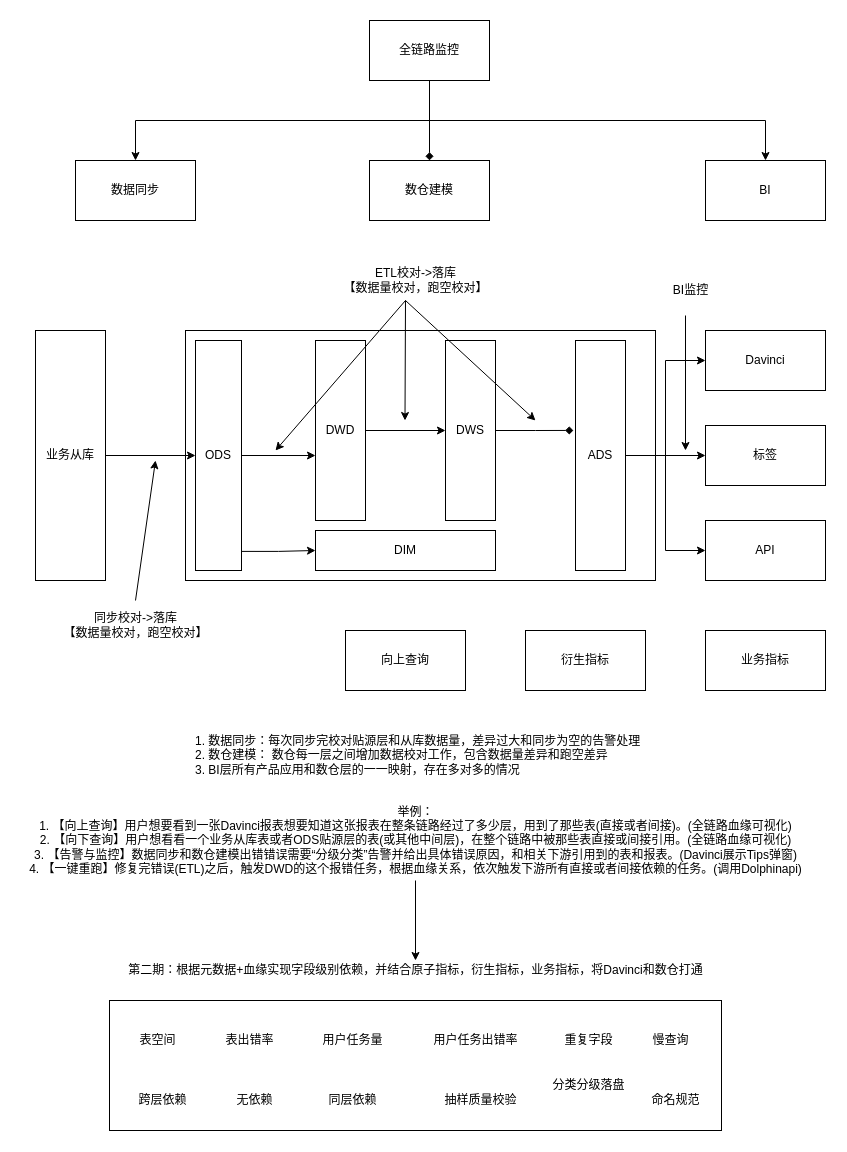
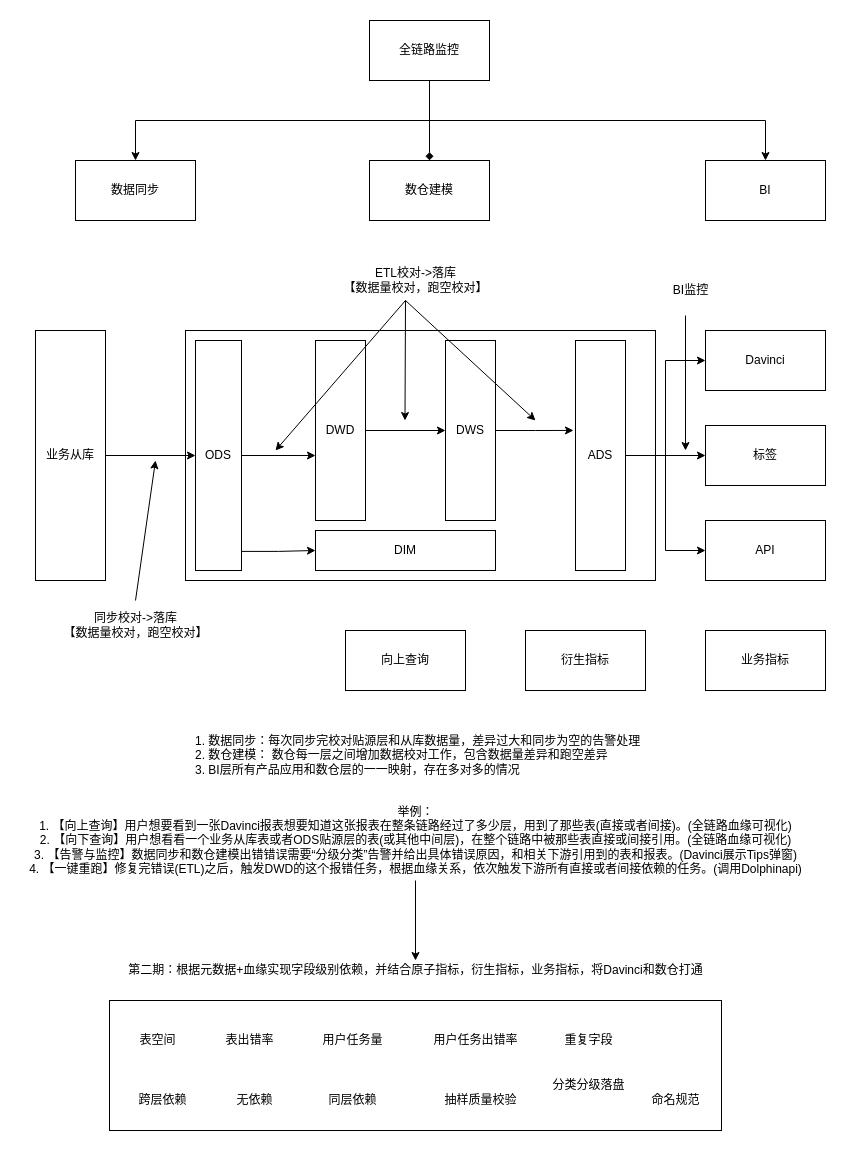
- <mxCell id="22" style="edgeStyle=orthogonalEdgeStyle;rounded=0;orthogonalLoop=1;jettySize=auto;html=1;exitX=1;exitY=0.5;exitDx=0;exitDy=0;entryX=-0.04;entryY=0.391;entryDx=0;entryDy=0;entryPerimeter=0;endArrow=diamond;" parent="1" source="23" target="27" edge="1"><mxGeometry relative="1" as="geometry" /></mxCell>
+ <mxCell id="22" style="edgeStyle=orthogonalEdgeStyle;rounded=0;orthogonalLoop=1;jettySize=auto;html=1;exitX=1;exitY=0.5;exitDx=0;exitDy=0;entryX=-0.04;entryY=0.391;entryDx=0;entryDy=0;entryPerimeter=0;" parent="1" source="23" target="27" edge="1"><mxGeometry relative="1" as="geometry" /></mxCell>
- <mxCell id="48" value="慢查询" style="text;html=1;align=center;verticalAlign=middle;resizable=0;points=[];autosize=1;" parent="1" vertex="1"><mxGeometry x="645" y="1030" width="50" height="20" as="geometry" /></mxCell>
